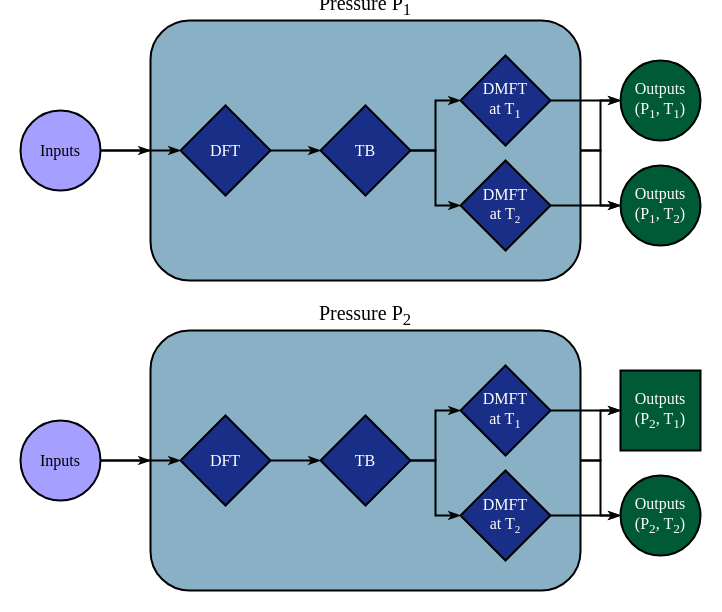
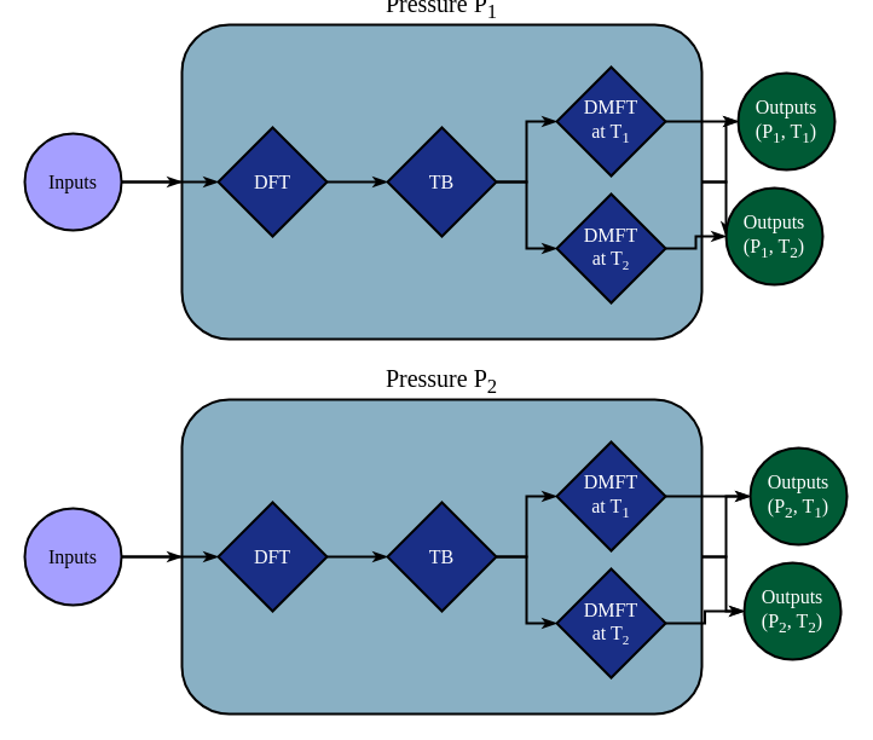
- <mxCell id="17" value="&lt;font color=&quot;#ffffff&quot; face=&quot;Titillium Web&quot; style=&quot;font-size: 16px;&quot;&gt;Outputs&lt;/font&gt;&lt;div&gt;&lt;font color=&quot;#ffffff&quot;&gt;&lt;font face=&quot;Titillium Web&quot; style=&quot;font-size: 16px;&quot;&gt;(P&lt;sub&gt;1&lt;/sub&gt;&lt;/font&gt;&lt;span style=&quot;font-size: 16px; font-family: &amp;quot;Titillium Web&amp;quot;; background-color: initial;&quot;&gt;, T&lt;sub&gt;1&lt;/sub&gt;)&lt;/span&gt;&lt;/font&gt;&lt;/div&gt;" style="ellipse;whiteSpace=wrap;html=1;aspect=fixed;strokeWidth=2;fillColor=#005A35;" parent="1" vertex="1"><mxGeometry x="620" y="60" width="80" height="80" as="geometry" /></mxCell>
+ <mxCell id="17" value="&lt;font color=&quot;#ffffff&quot; face=&quot;Titillium Web&quot; style=&quot;font-size: 16px;&quot;&gt;Outputs&lt;/font&gt;&lt;div&gt;&lt;font color=&quot;#ffffff&quot;&gt;&lt;font face=&quot;Titillium Web&quot; style=&quot;font-size: 16px;&quot;&gt;(P&lt;sub&gt;1&lt;/sub&gt;&lt;/font&gt;&lt;span style=&quot;font-size: 16px; font-family: &amp;quot;Titillium Web&amp;quot;; background-color: initial;&quot;&gt;, T&lt;sub&gt;1&lt;/sub&gt;)&lt;/span&gt;&lt;/font&gt;&lt;/div&gt;" style="ellipse;whiteSpace=wrap;html=1;aspect=fixed;strokeWidth=2;fillColor=#005A35;" parent="1" vertex="1"><mxGeometry x="610" y="60" width="80" height="80" as="geometry" /></mxCell>
- <mxCell id="18" value="&lt;font color=&quot;#ffffff&quot; face=&quot;Titillium Web&quot; style=&quot;font-size: 16px;&quot;&gt;Outputs&lt;/font&gt;&lt;div&gt;&lt;font color=&quot;#ffffff&quot;&gt;&lt;font face=&quot;Titillium Web&quot; style=&quot;font-size: 16px;&quot;&gt;(P&lt;sub&gt;1&lt;/sub&gt;&lt;/font&gt;&lt;span style=&quot;font-size: 16px; font-family: &amp;quot;Titillium Web&amp;quot;; background-color: initial;&quot;&gt;, T&lt;sub&gt;2&lt;/sub&gt;)&lt;/span&gt;&lt;/font&gt;&lt;/div&gt;" style="ellipse;whiteSpace=wrap;html=1;aspect=fixed;strokeWidth=2;fillColor=#005A35;" parent="1" vertex="1"><mxGeometry x="620" y="165" width="80" height="80" as="geometry" /></mxCell>
+ <mxCell id="18" value="&lt;font color=&quot;#ffffff&quot; face=&quot;Titillium Web&quot; style=&quot;font-size: 16px;&quot;&gt;Outputs&lt;/font&gt;&lt;div&gt;&lt;font color=&quot;#ffffff&quot;&gt;&lt;font face=&quot;Titillium Web&quot; style=&quot;font-size: 16px;&quot;&gt;(P&lt;sub&gt;1&lt;/sub&gt;&lt;/font&gt;&lt;span style=&quot;font-size: 16px; font-family: &amp;quot;Titillium Web&amp;quot;; background-color: initial;&quot;&gt;, T&lt;sub&gt;2&lt;/sub&gt;)&lt;/span&gt;&lt;/font&gt;&lt;/div&gt;" style="ellipse;whiteSpace=wrap;html=1;aspect=fixed;strokeWidth=2;fillColor=#005A35;" parent="1" vertex="1"><mxGeometry x="600" y="155" width="80" height="80" as="geometry" /></mxCell>
- <mxCell id="34" value="&lt;font color=&quot;#ffffff&quot; face=&quot;Titillium Web&quot; style=&quot;font-size: 16px;&quot;&gt;Outputs&lt;/font&gt;&lt;div&gt;&lt;font color=&quot;#ffffff&quot;&gt;&lt;font face=&quot;Titillium Web&quot; style=&quot;font-size: 16px;&quot;&gt;(P&lt;sub&gt;2&lt;/sub&gt;&lt;/font&gt;&lt;span style=&quot;font-size: 16px; font-family: &amp;quot;Titillium Web&amp;quot;; background-color: initial;&quot;&gt;, T&lt;sub&gt;1&lt;/sub&gt;)&lt;/span&gt;&lt;/font&gt;&lt;/div&gt;" style="whiteSpace=wrap;html=1;aspect=fixed;strokeWidth=2;fillColor=#005A35;rounded=0;" parent="1" vertex="1"><mxGeometry x="620" y="370" width="80" height="80" as="geometry" /></mxCell>
+ <mxCell id="34" value="&lt;font color=&quot;#ffffff&quot; face=&quot;Titillium Web&quot; style=&quot;font-size: 16px;&quot;&gt;Outputs&lt;/font&gt;&lt;div&gt;&lt;font color=&quot;#ffffff&quot;&gt;&lt;font face=&quot;Titillium Web&quot; style=&quot;font-size: 16px;&quot;&gt;(P&lt;sub&gt;2&lt;/sub&gt;&lt;/font&gt;&lt;span style=&quot;font-size: 16px; font-family: &amp;quot;Titillium Web&amp;quot;; background-color: initial;&quot;&gt;, T&lt;sub&gt;1&lt;/sub&gt;)&lt;/span&gt;&lt;/font&gt;&lt;/div&gt;" style="ellipse;whiteSpace=wrap;html=1;aspect=fixed;strokeWidth=2;fillColor=#005A35;" parent="1" vertex="1"><mxGeometry x="620" y="370" width="80" height="80" as="geometry" /></mxCell>
- <mxCell id="35" value="&lt;font color=&quot;#ffffff&quot; face=&quot;Titillium Web&quot; style=&quot;font-size: 16px;&quot;&gt;Outputs&lt;/font&gt;&lt;div&gt;&lt;font color=&quot;#ffffff&quot;&gt;&lt;font face=&quot;Titillium Web&quot; style=&quot;font-size: 16px;&quot;&gt;(P&lt;sub&gt;2&lt;/sub&gt;&lt;/font&gt;&lt;span style=&quot;font-size: 16px; font-family: &amp;quot;Titillium Web&amp;quot;; background-color: initial;&quot;&gt;, T&lt;sub&gt;2&lt;/sub&gt;)&lt;/span&gt;&lt;/font&gt;&lt;/div&gt;" style="ellipse;whiteSpace=wrap;html=1;aspect=fixed;strokeWidth=2;fillColor=#005A35;" parent="1" vertex="1"><mxGeometry x="620" y="475" width="80" height="80" as="geometry" /></mxCell>
+ <mxCell id="35" value="&lt;font color=&quot;#ffffff&quot; face=&quot;Titillium Web&quot; style=&quot;font-size: 16px;&quot;&gt;Outputs&lt;/font&gt;&lt;div&gt;&lt;font color=&quot;#ffffff&quot;&gt;&lt;font face=&quot;Titillium Web&quot; style=&quot;font-size: 16px;&quot;&gt;(P&lt;sub&gt;2&lt;/sub&gt;&lt;/font&gt;&lt;span style=&quot;font-size: 16px; font-family: &amp;quot;Titillium Web&amp;quot;; background-color: initial;&quot;&gt;, T&lt;sub&gt;2&lt;/sub&gt;)&lt;/span&gt;&lt;/font&gt;&lt;/div&gt;" style="ellipse;whiteSpace=wrap;html=1;aspect=fixed;strokeWidth=2;fillColor=#005A35;" parent="1" vertex="1"><mxGeometry x="615" y="465" width="80" height="80" as="geometry" /></mxCell>
